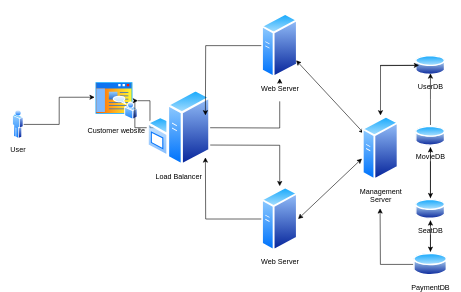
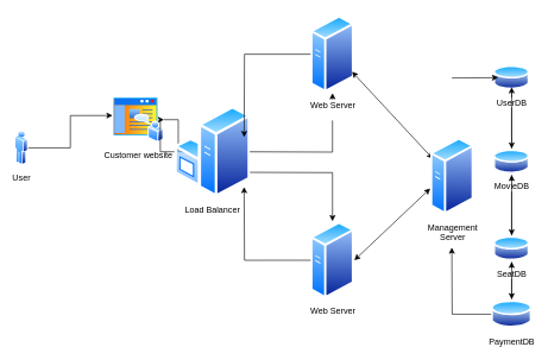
- <mxCell id="11" style="edgeStyle=orthogonalEdgeStyle;rounded=0;orthogonalLoop=1;jettySize=auto;html=1;" edge="1" parent="1" source="12" target="28"><mxGeometry relative="1" as="geometry"><mxPoint x="632" y="166" as="targetPoint" /></mxGeometry></mxCell>
+ <mxCell id="11" style="edgeStyle=orthogonalEdgeStyle;rounded=0;orthogonalLoop=1;jettySize=auto;html=1;" edge="1" parent="1" source="12" target="16"><mxGeometry relative="1" as="geometry"><mxPoint x="632" y="166" as="targetPoint" /></mxGeometry></mxCell>
